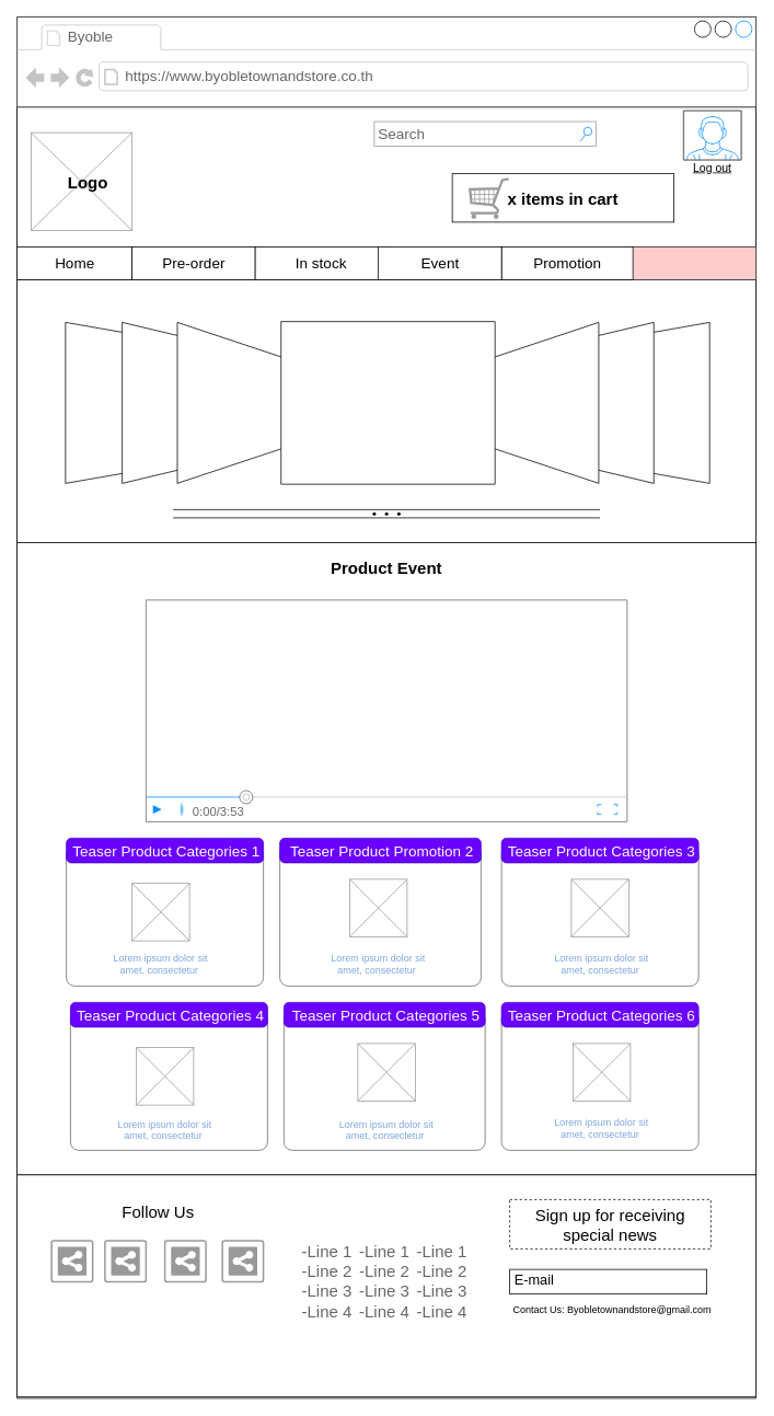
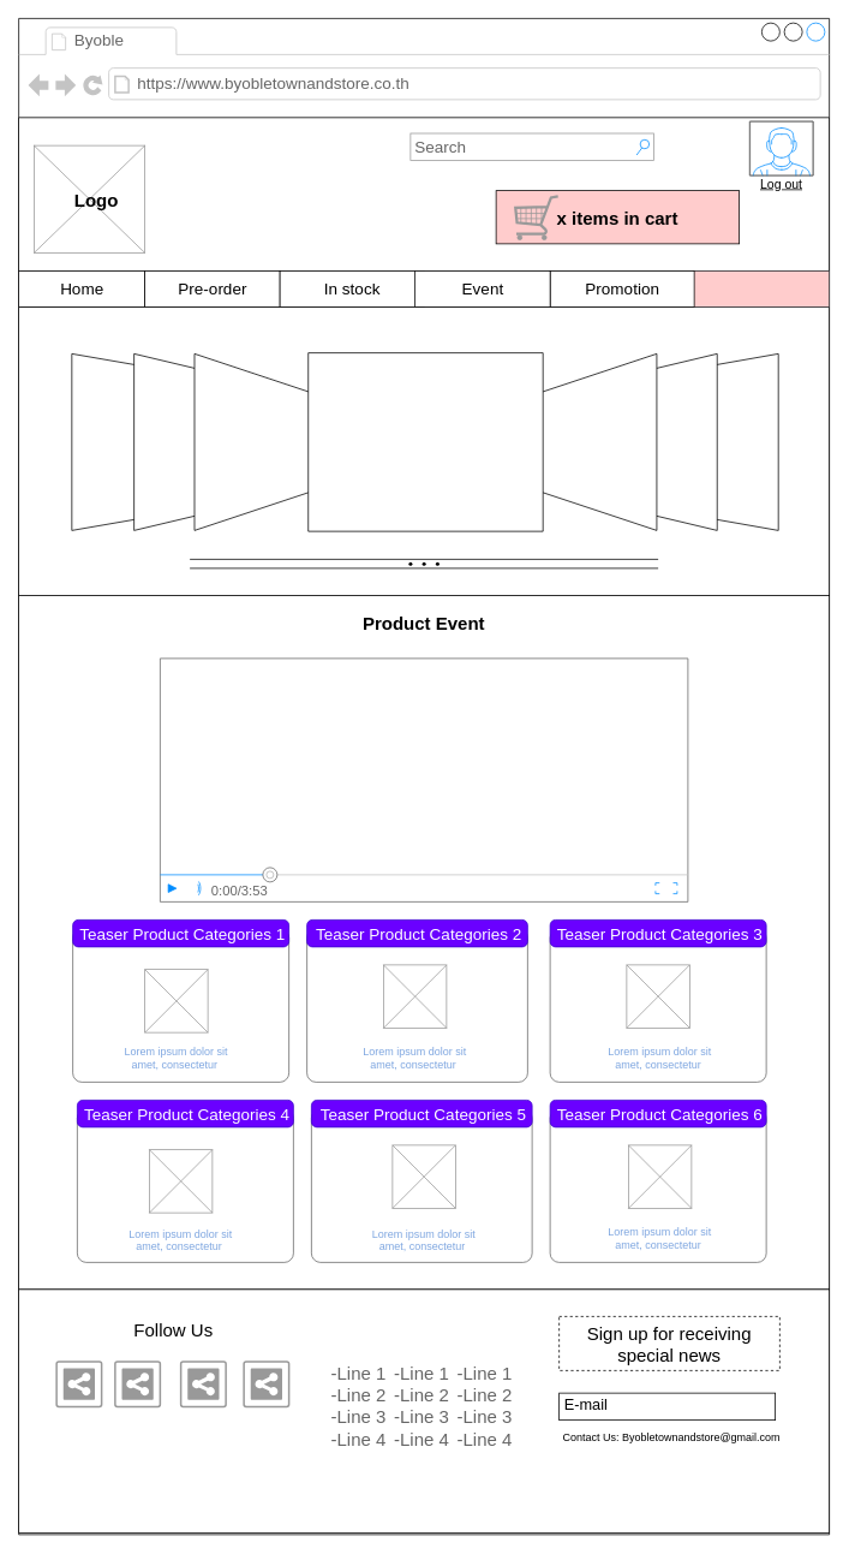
- <mxCell id="18" value="&lt;b&gt;x items in cart&lt;/b&gt;" style="rounded=0;whiteSpace=wrap;html=1;fontSize=20;" parent="2" vertex="1"><mxGeometry x="530" y="191" width="270" height="59" as="geometry" /></mxCell>
+ <mxCell id="18" value="&lt;b&gt;x items in cart&lt;/b&gt;" style="rounded=0;whiteSpace=wrap;html=1;fontSize=20;fillColor=#ffcccc;" parent="2" vertex="1"><mxGeometry x="530" y="191" width="270" height="59" as="geometry" /></mxCell>
- <mxCell id="27" value="Teaser Product Promotion 2" style="shape=rect;strokeColor=#3700CC;fillColor=#6a00ff;strokeWidth=1;dashed=0;rounded=1;arcSize=20;fontSize=18;spacing=2;spacingTop=-2;align=center;autosize=1;spacingLeft=4;resizeWidth=0;resizeHeight=0;perimeter=none;fontColor=#ffffff;" parent="26" vertex="1"><mxGeometry width="245" height="30" as="geometry" /></mxCell>
+ <mxCell id="27" value="Teaser Product Categories 2" style="shape=rect;strokeColor=#3700CC;fillColor=#6a00ff;strokeWidth=1;dashed=0;rounded=1;arcSize=20;fontSize=18;spacing=2;spacingTop=-2;align=center;autosize=1;spacingLeft=4;resizeWidth=0;resizeHeight=0;perimeter=none;fontColor=#ffffff;" parent="26" vertex="1"><mxGeometry width="245" height="30" as="geometry" /></mxCell>
